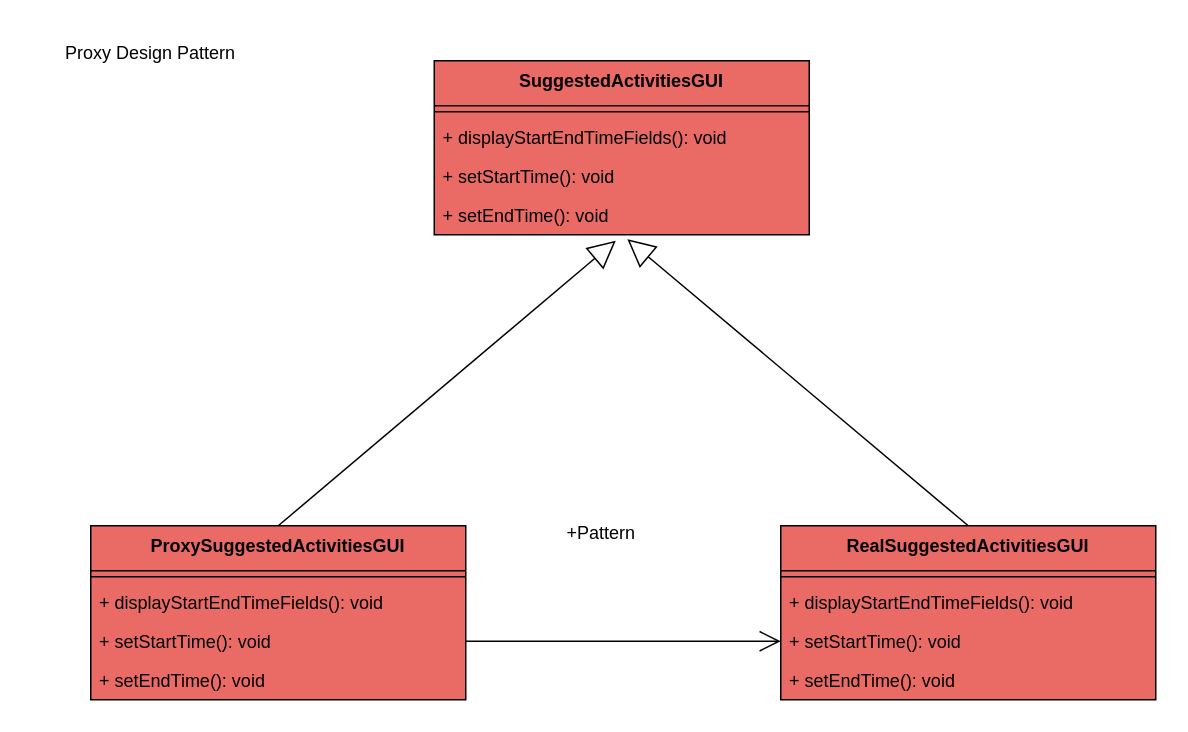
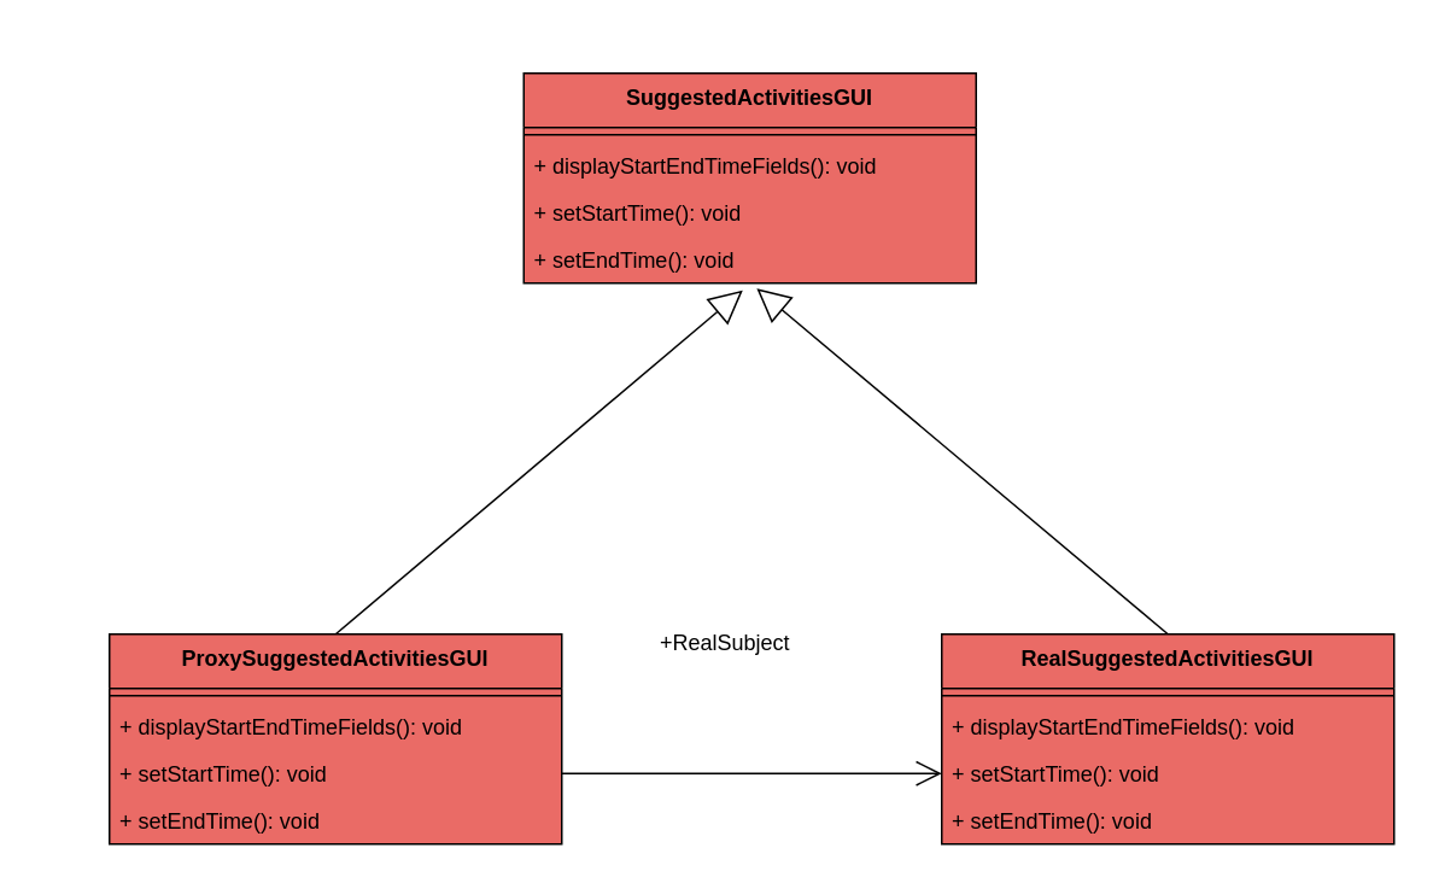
- <mxCell id="7" value="Proxy Design Pattern" style="text;html=1;align=center;verticalAlign=middle;whiteSpace=wrap;rounded=0;" parent="1" vertex="1"><mxGeometry x="20" y="20" width="160" height="30" as="geometry" /></mxCell>
- <mxCell id="10" value="+Pattern" style="text;html=1;align=center;verticalAlign=middle;resizable=0;points=[];autosize=1;strokeColor=none;fillColor=none;" parent="1" vertex="1"><mxGeometry x="350" y="340" width="100" height="30" as="geometry" /></mxCell>
+ <mxCell id="10" value="+RealSubject" style="text;html=1;align=center;verticalAlign=middle;resizable=0;points=[];autosize=1;strokeColor=none;fillColor=none;" parent="1" vertex="1"><mxGeometry x="350" y="340" width="100" height="30" as="geometry" /></mxCell>
